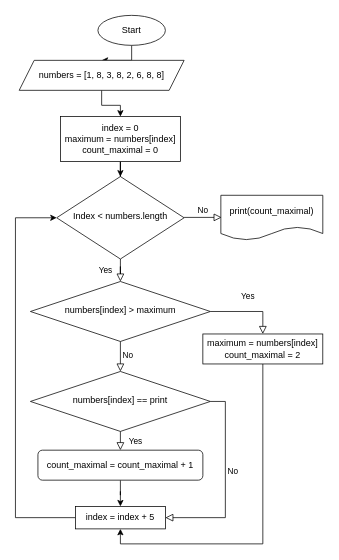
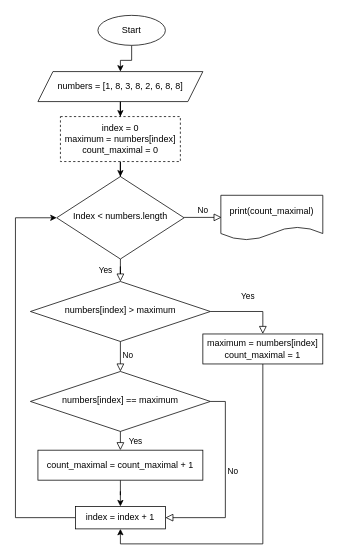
- <mxCell id="9" value="numbers = [1, 8, 3, 8, 2, 6, 8, 8]&lt;br&gt;" style="shape=parallelogram;perimeter=parallelogramPerimeter;whiteSpace=wrap;html=1;fixedSize=1;" vertex="1" parent="1"><mxGeometry x="25" y="80" width="220" height="40" as="geometry" /></mxCell>
+ <mxCell id="9" value="numbers = [1, 8, 3, 8, 2, 6, 8, 8]&lt;br&gt;" style="shape=parallelogram;perimeter=parallelogramPerimeter;whiteSpace=wrap;html=1;fixedSize=1;" vertex="1" parent="1"><mxGeometry x="50" y="95" width="220" height="40" as="geometry" /></mxCell>
- <mxCell id="11" value="index = 0&lt;br style=&quot;border-color: var(--border-color);&quot;&gt;maximum = numbers[index]&lt;br style=&quot;border-color: var(--border-color);&quot;&gt;count_maximal = 0" style="rounded=0;whiteSpace=wrap;html=1;" vertex="1" parent="1"><mxGeometry x="80" y="155" width="160" height="60" as="geometry" /></mxCell>
+ <mxCell id="11" value="index = 0&lt;br style=&quot;border-color: var(--border-color);&quot;&gt;maximum = numbers[index]&lt;br style=&quot;border-color: var(--border-color);&quot;&gt;count_maximal = 0" style="rounded=0;whiteSpace=wrap;html=1;dashed=1;" vertex="1" parent="1"><mxGeometry x="80" y="155" width="160" height="60" as="geometry" /></mxCell>
- <mxCell id="13" value="maximum = numbers[index]&lt;br style=&quot;border-color: var(--border-color);&quot;&gt;count_maximal = 2" style="rounded=0;whiteSpace=wrap;html=1;" vertex="1" parent="1"><mxGeometry x="270" y="445" width="160" height="40" as="geometry" /></mxCell>
+ <mxCell id="13" value="maximum = numbers[index]&lt;br style=&quot;border-color: var(--border-color);&quot;&gt;count_maximal = 1" style="rounded=0;whiteSpace=wrap;html=1;" vertex="1" parent="1"><mxGeometry x="270" y="445" width="160" height="40" as="geometry" /></mxCell>
- <mxCell id="16" value="numbers[index] == print" style="rhombus;whiteSpace=wrap;html=1;shadow=0;fontFamily=Helvetica;fontSize=12;align=center;strokeWidth=1;spacing=6;spacingTop=-4;" vertex="1" parent="1"><mxGeometry x="40" y="495" width="240" height="80" as="geometry" /></mxCell>
+ <mxCell id="16" value="numbers[index] == maximum" style="rhombus;whiteSpace=wrap;html=1;shadow=0;fontFamily=Helvetica;fontSize=12;align=center;strokeWidth=1;spacing=6;spacingTop=-4;" vertex="1" parent="1"><mxGeometry x="40" y="495" width="240" height="80" as="geometry" /></mxCell>
- <mxCell id="19" value="count_maximal = count_maximal + 1" style="whiteSpace=wrap;html=1;rounded=1;" vertex="1" parent="1"><mxGeometry x="50" y="600" width="220" height="40" as="geometry" /></mxCell>
+ <mxCell id="19" value="count_maximal = count_maximal + 1" style="rounded=0;whiteSpace=wrap;html=1;" vertex="1" parent="1"><mxGeometry x="50" y="600" width="220" height="40" as="geometry" /></mxCell>
- <mxCell id="21" value="index = index + 5" style="rounded=0;whiteSpace=wrap;html=1;" vertex="1" parent="1"><mxGeometry x="100" y="675" width="120" height="30" as="geometry" /></mxCell>
+ <mxCell id="21" value="index = index + 1" style="rounded=0;whiteSpace=wrap;html=1;" vertex="1" parent="1"><mxGeometry x="100" y="675" width="120" height="30" as="geometry" /></mxCell>
